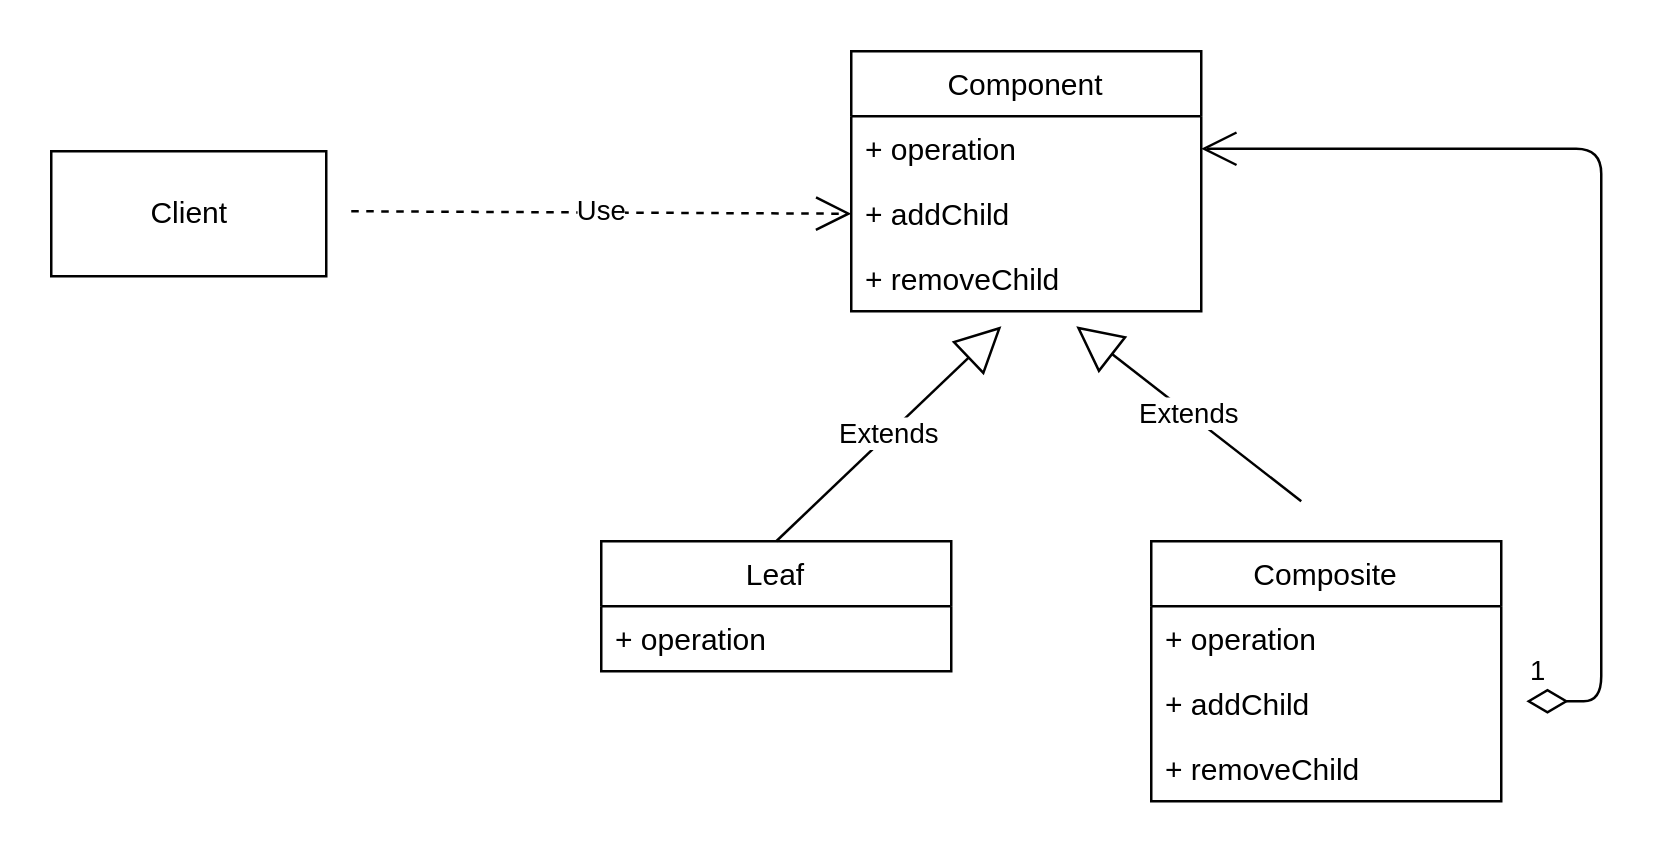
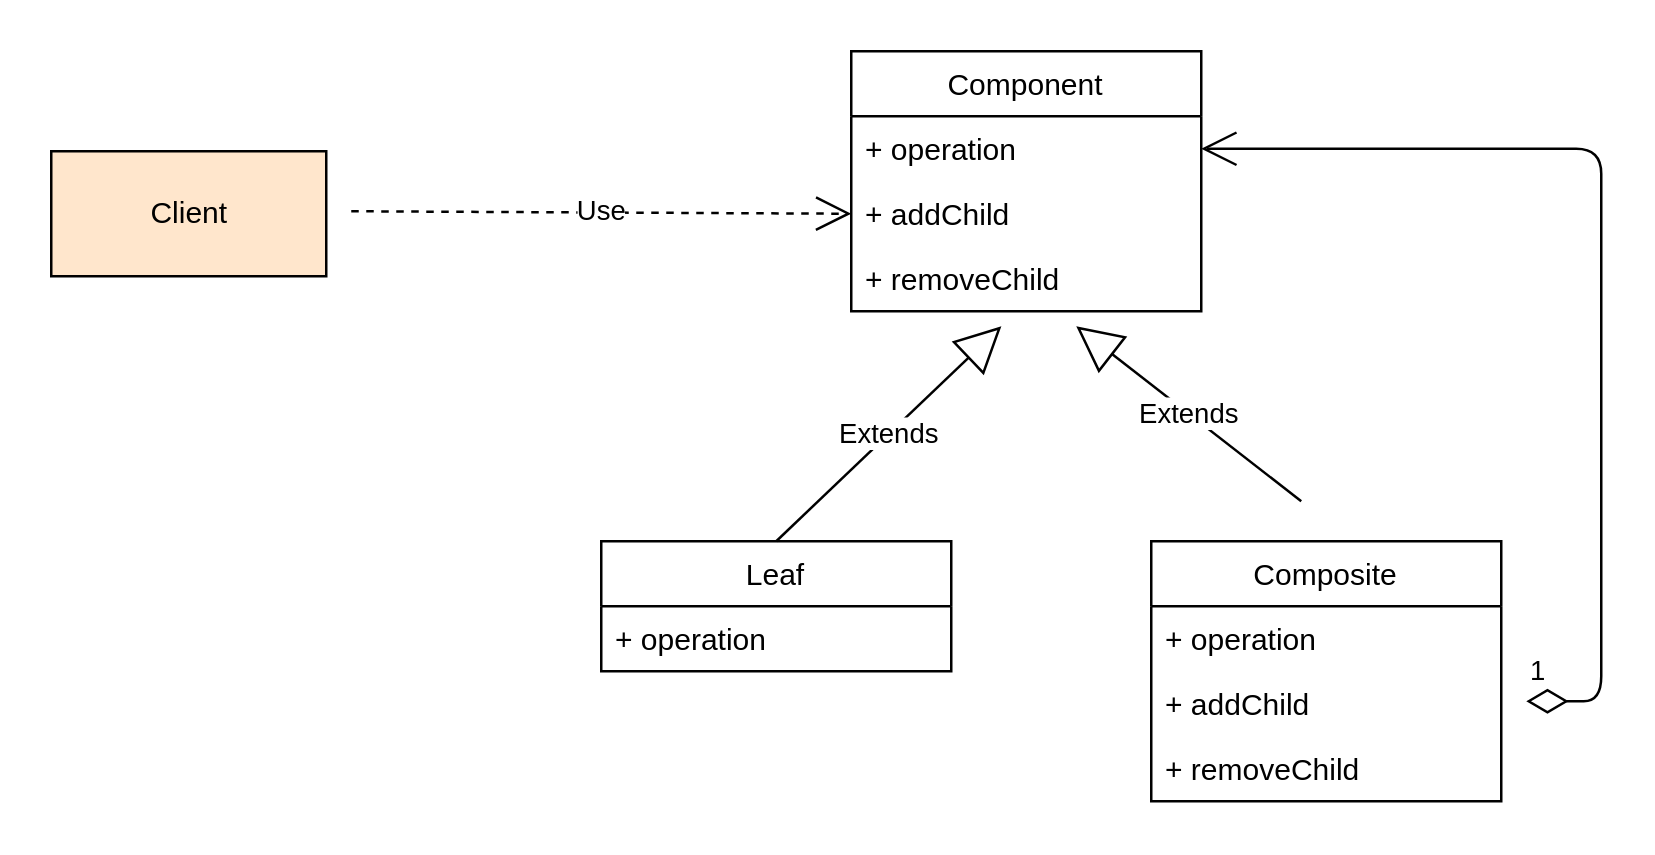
- <mxCell id="2" value="Client" style="html=1;" vertex="1" parent="1"><mxGeometry x="20" y="60" width="110" height="50" as="geometry" /></mxCell>
+ <mxCell id="2" value="Client" style="html=1;fillColor=#ffe6cc;" vertex="1" parent="1"><mxGeometry x="20" y="60" width="110" height="50" as="geometry" /></mxCell>
